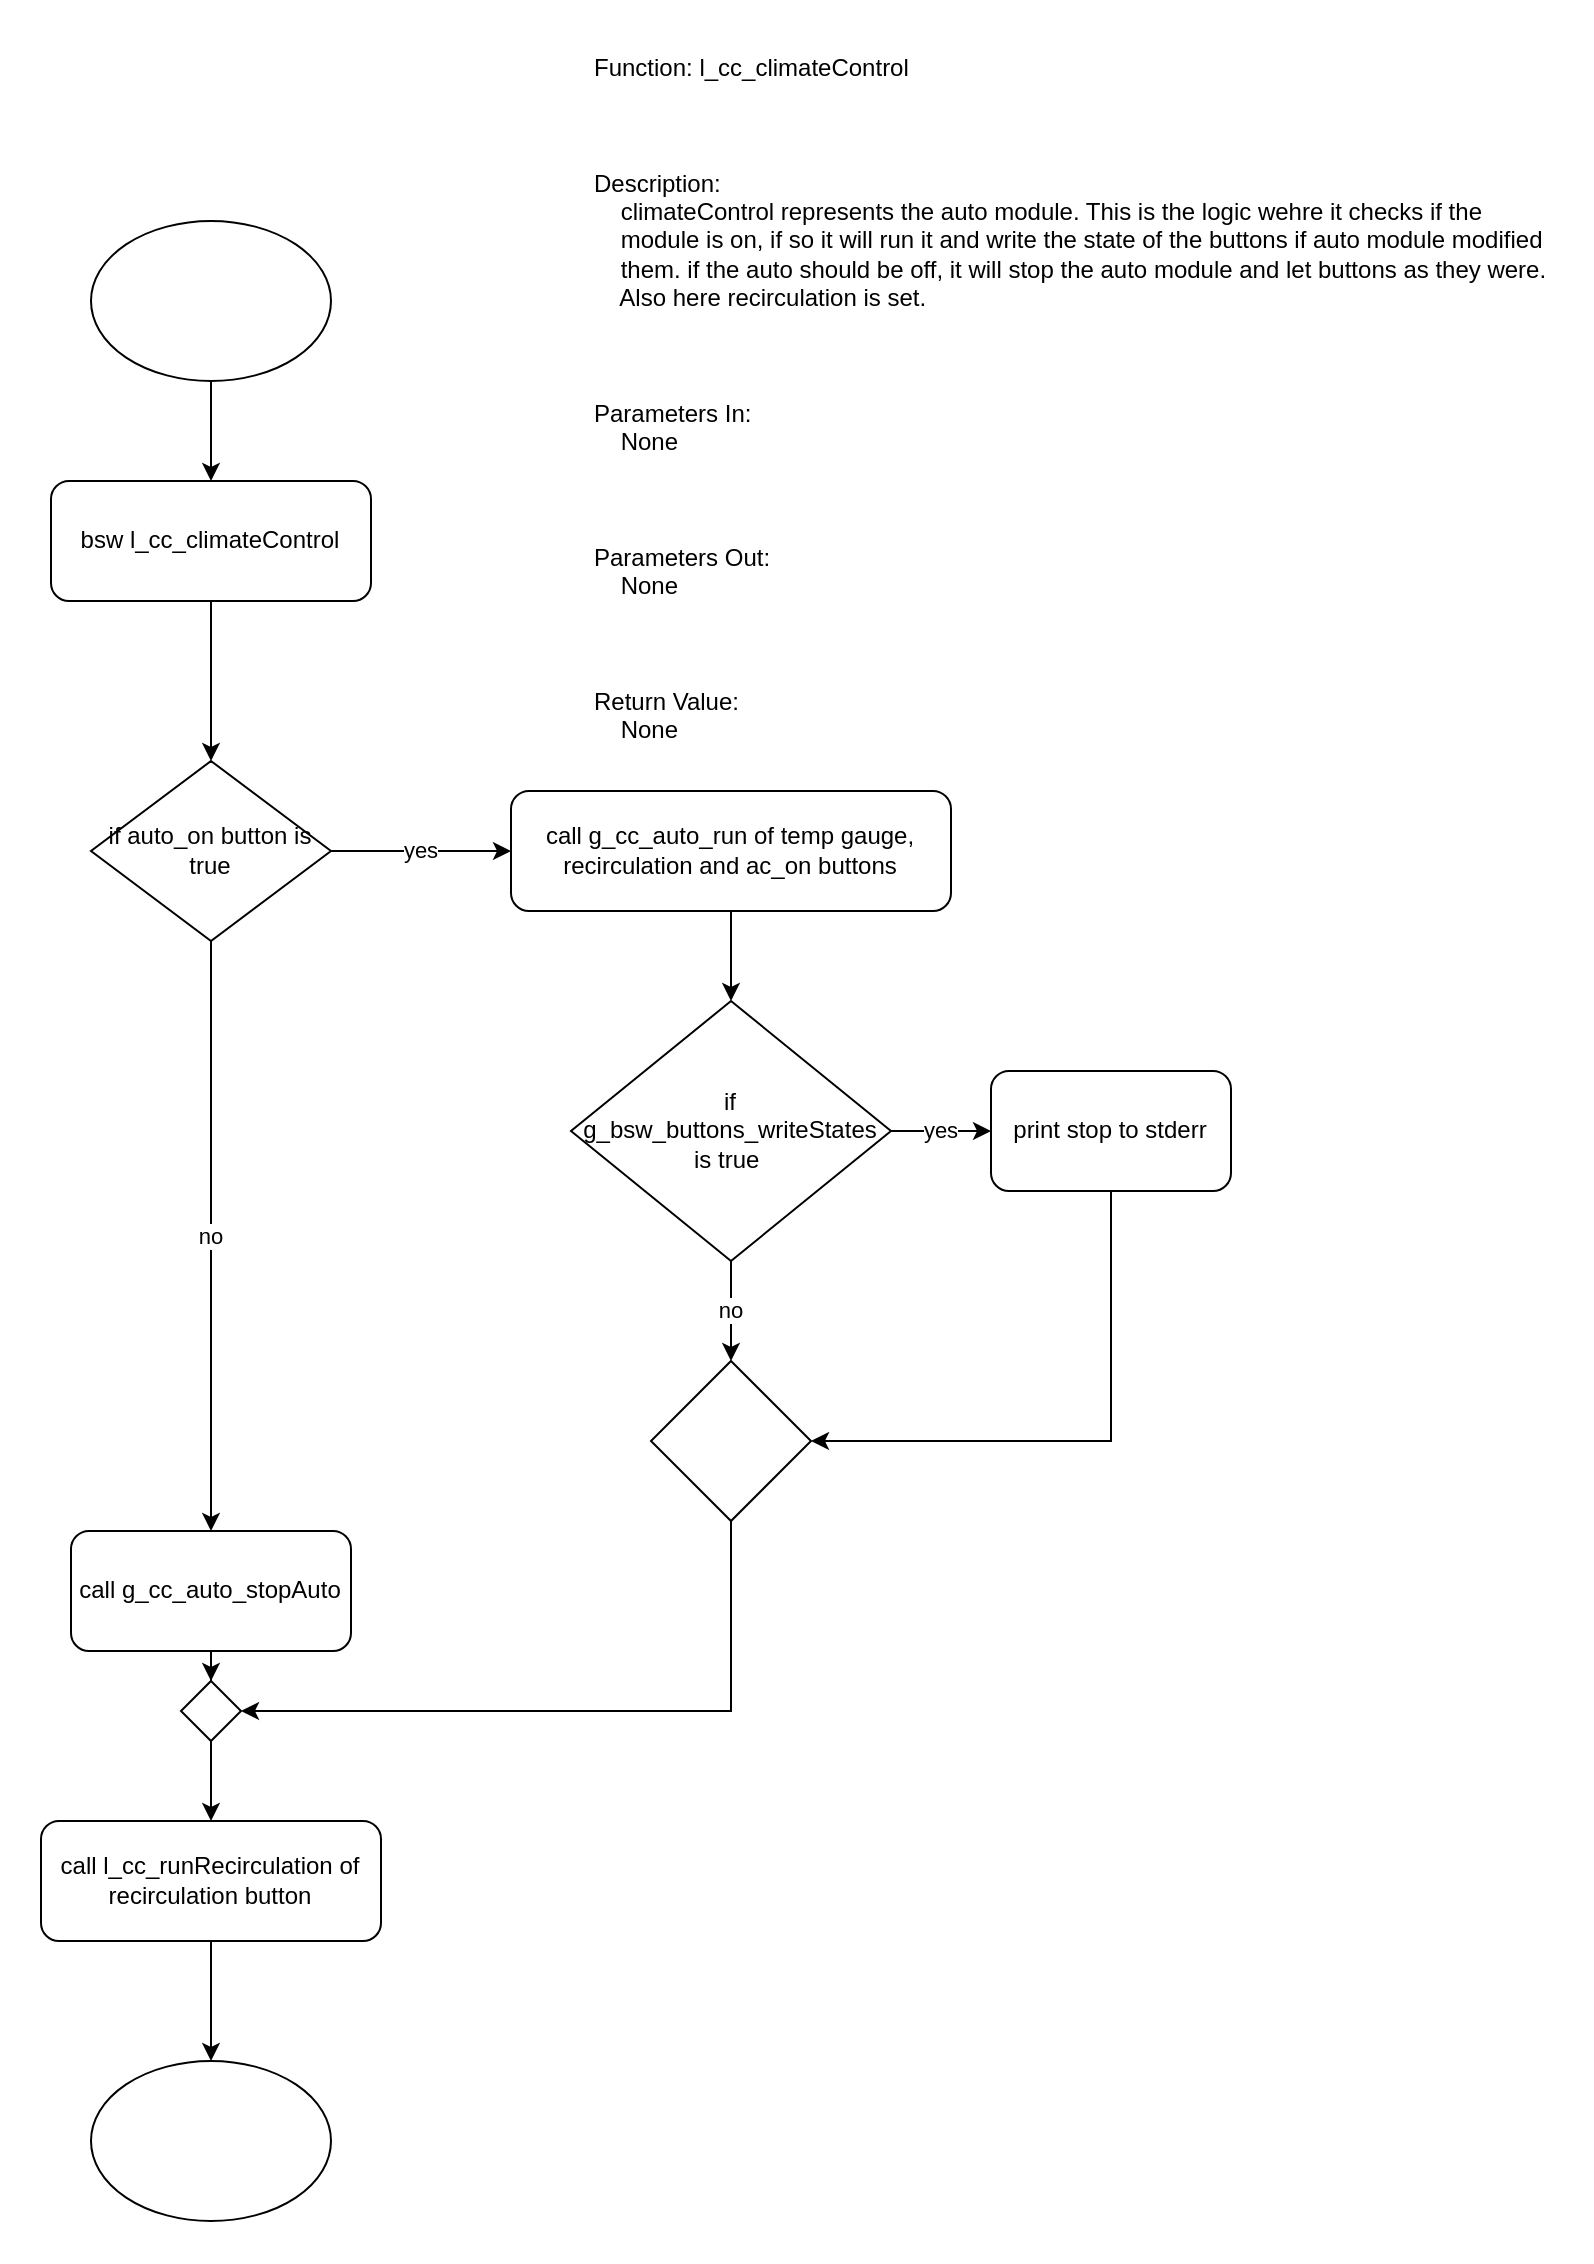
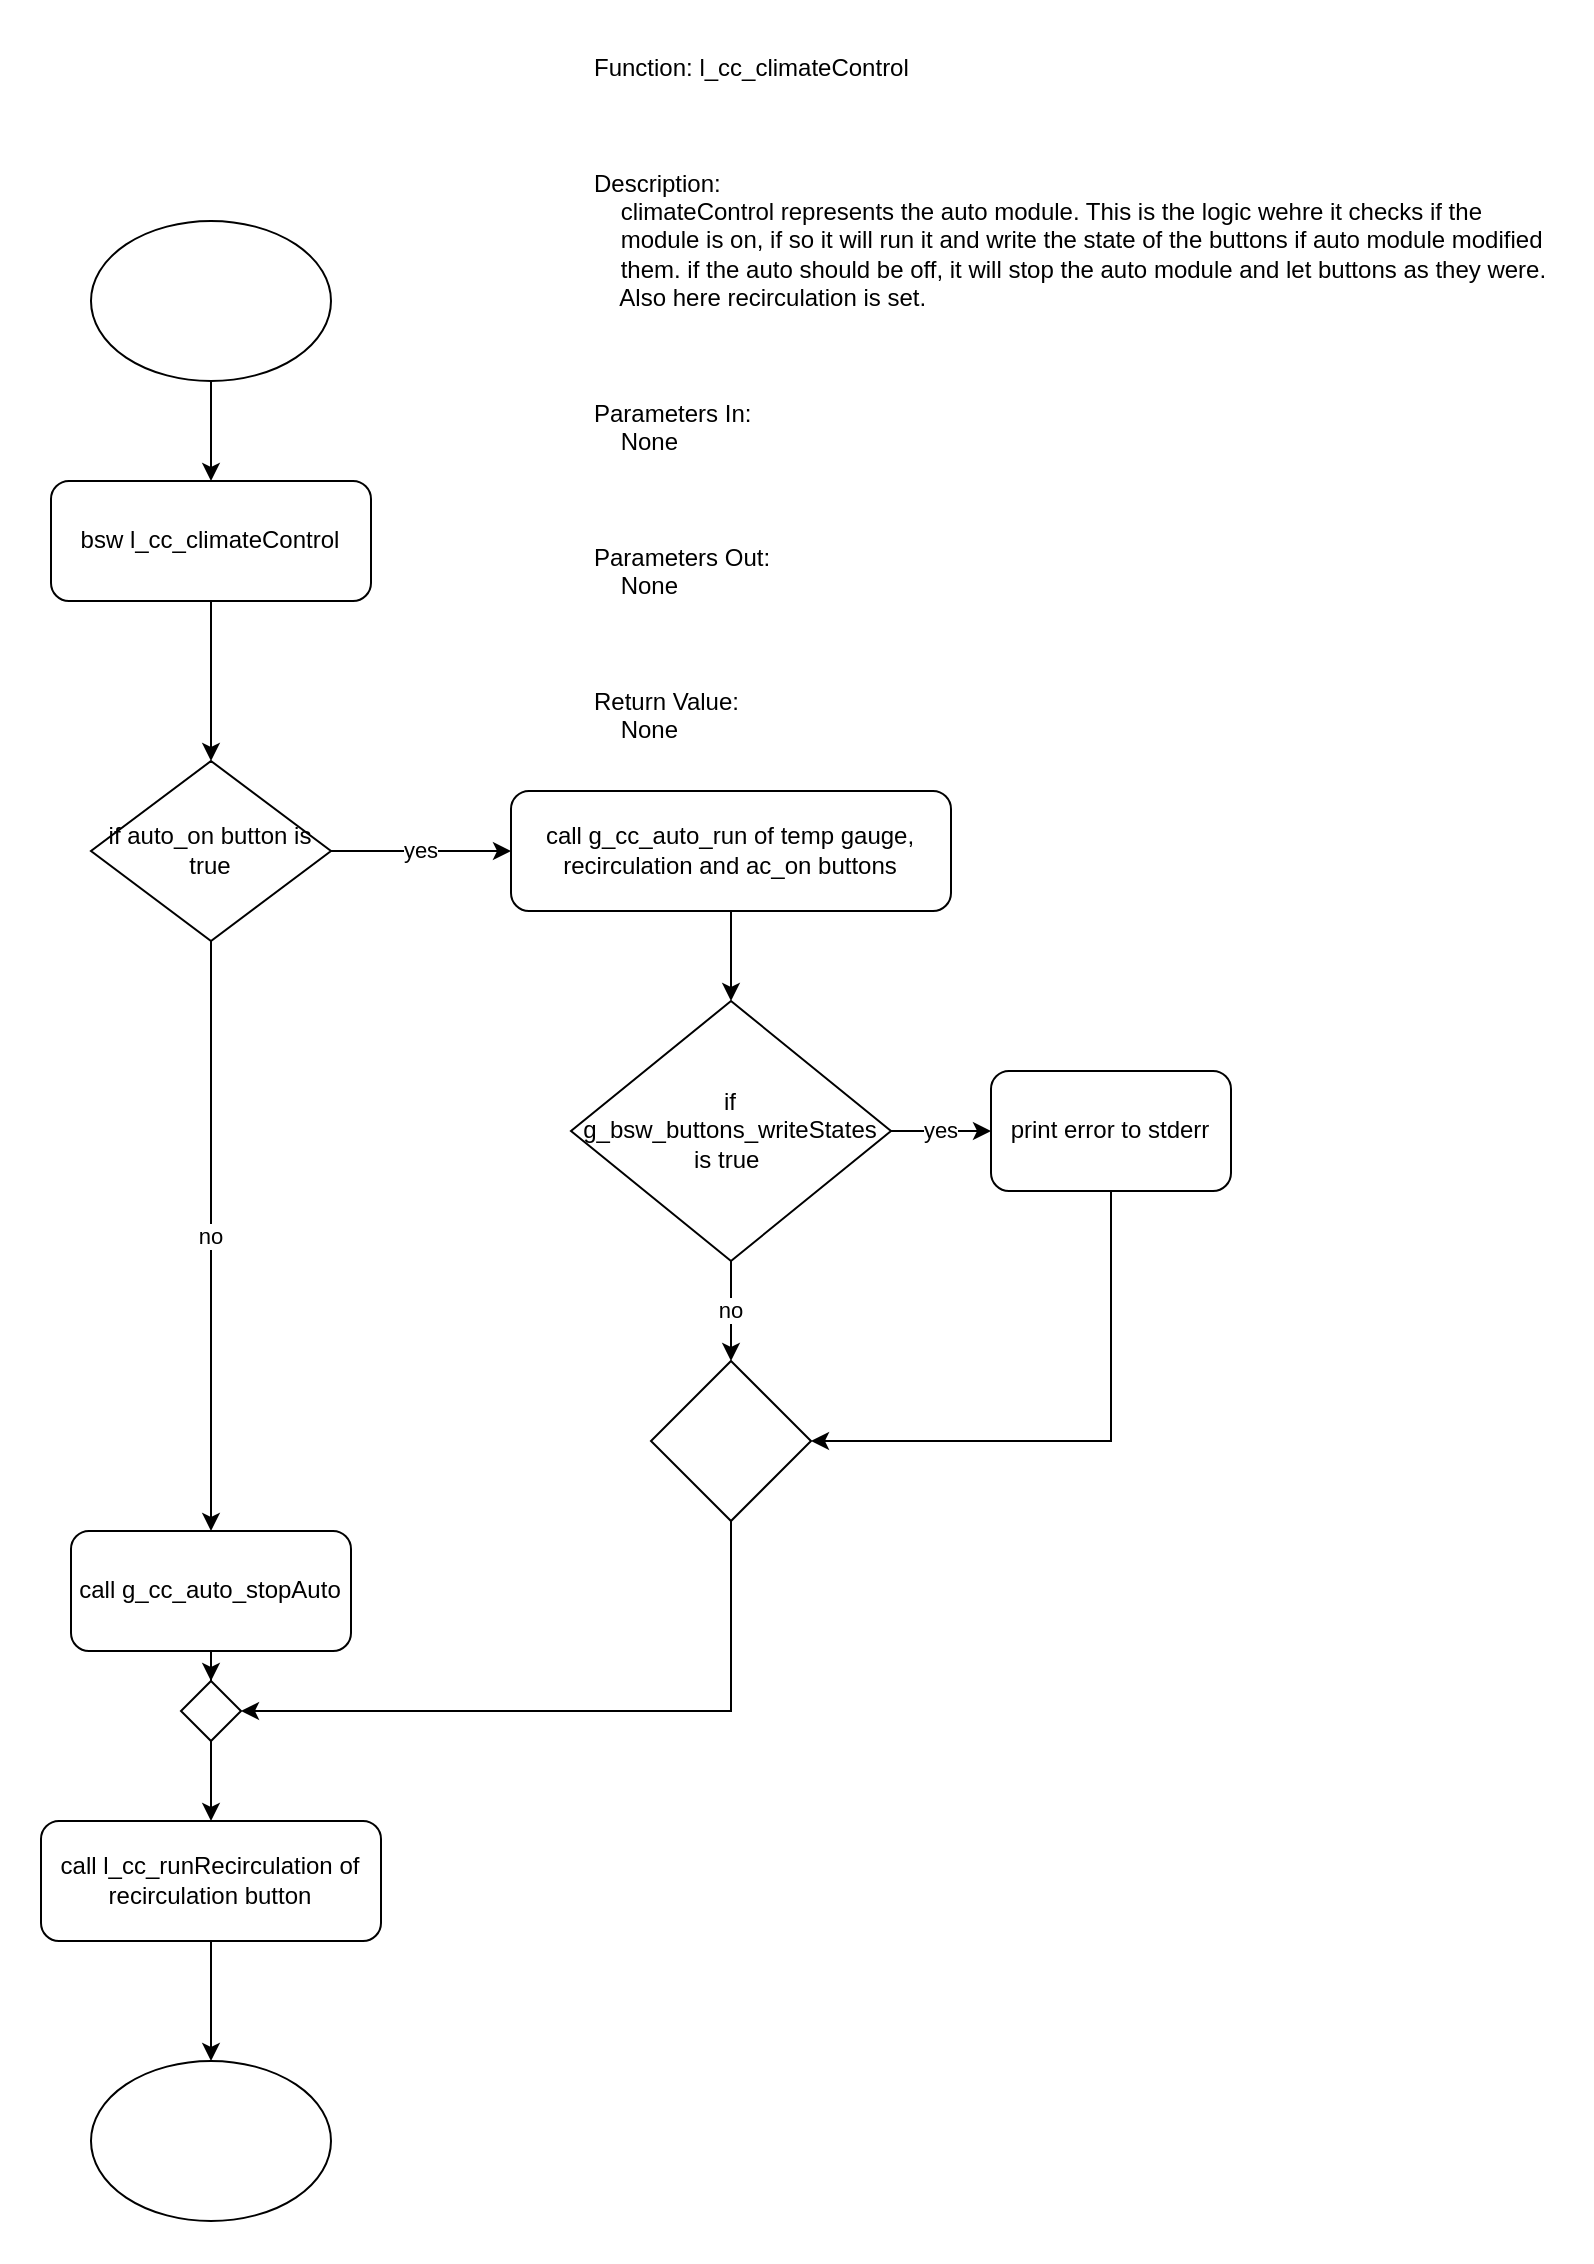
- <mxCell id="23" value="print stop to stderr" style="rounded=1;whiteSpace=wrap;html=1;" vertex="1" parent="1"><mxGeometry x="495" y="535" width="120" height="60" as="geometry" /></mxCell>
+ <mxCell id="23" value="print error to stderr" style="rounded=1;whiteSpace=wrap;html=1;" vertex="1" parent="1"><mxGeometry x="495" y="535" width="120" height="60" as="geometry" /></mxCell>
